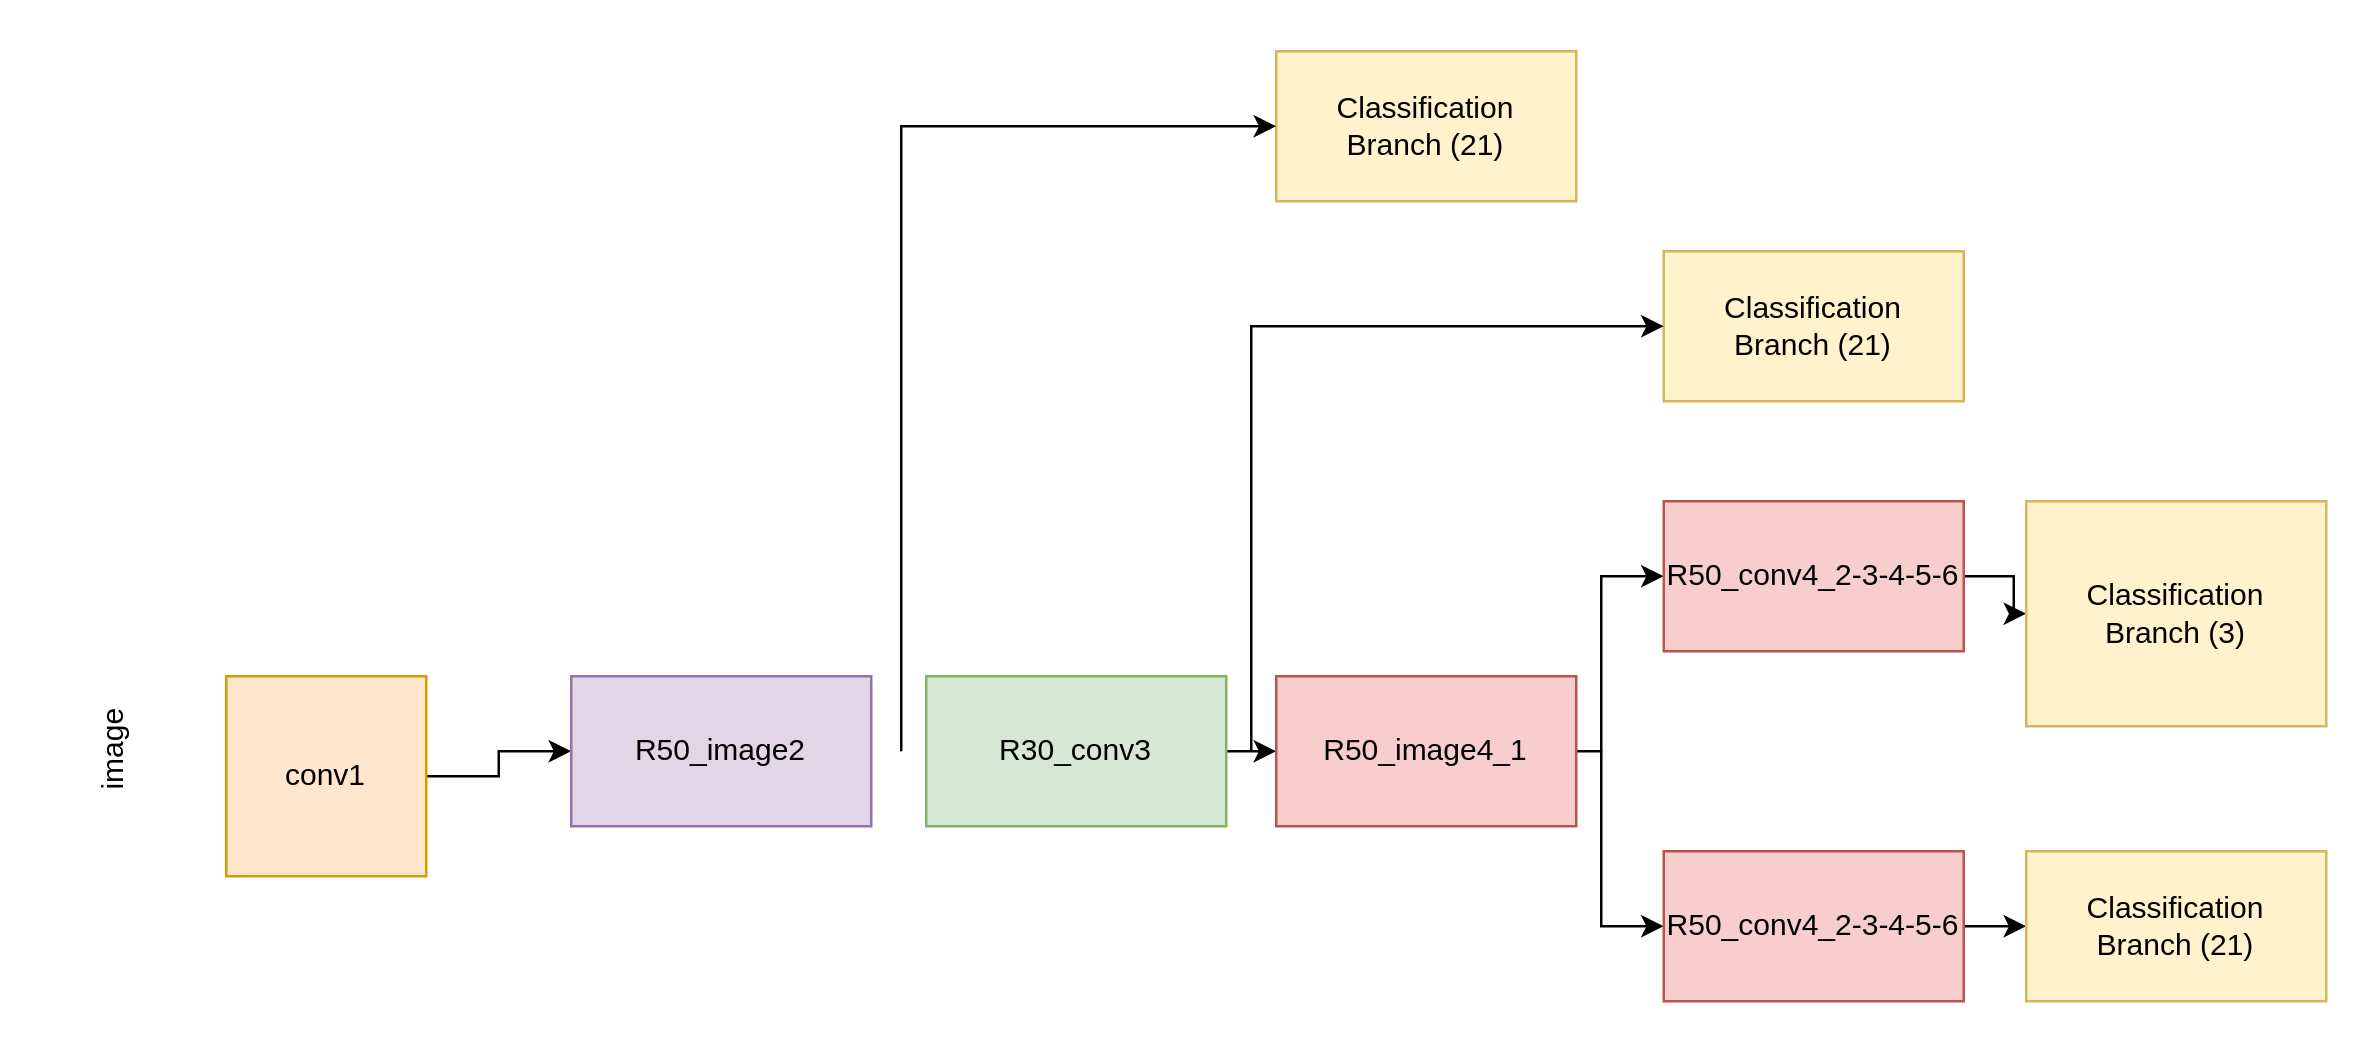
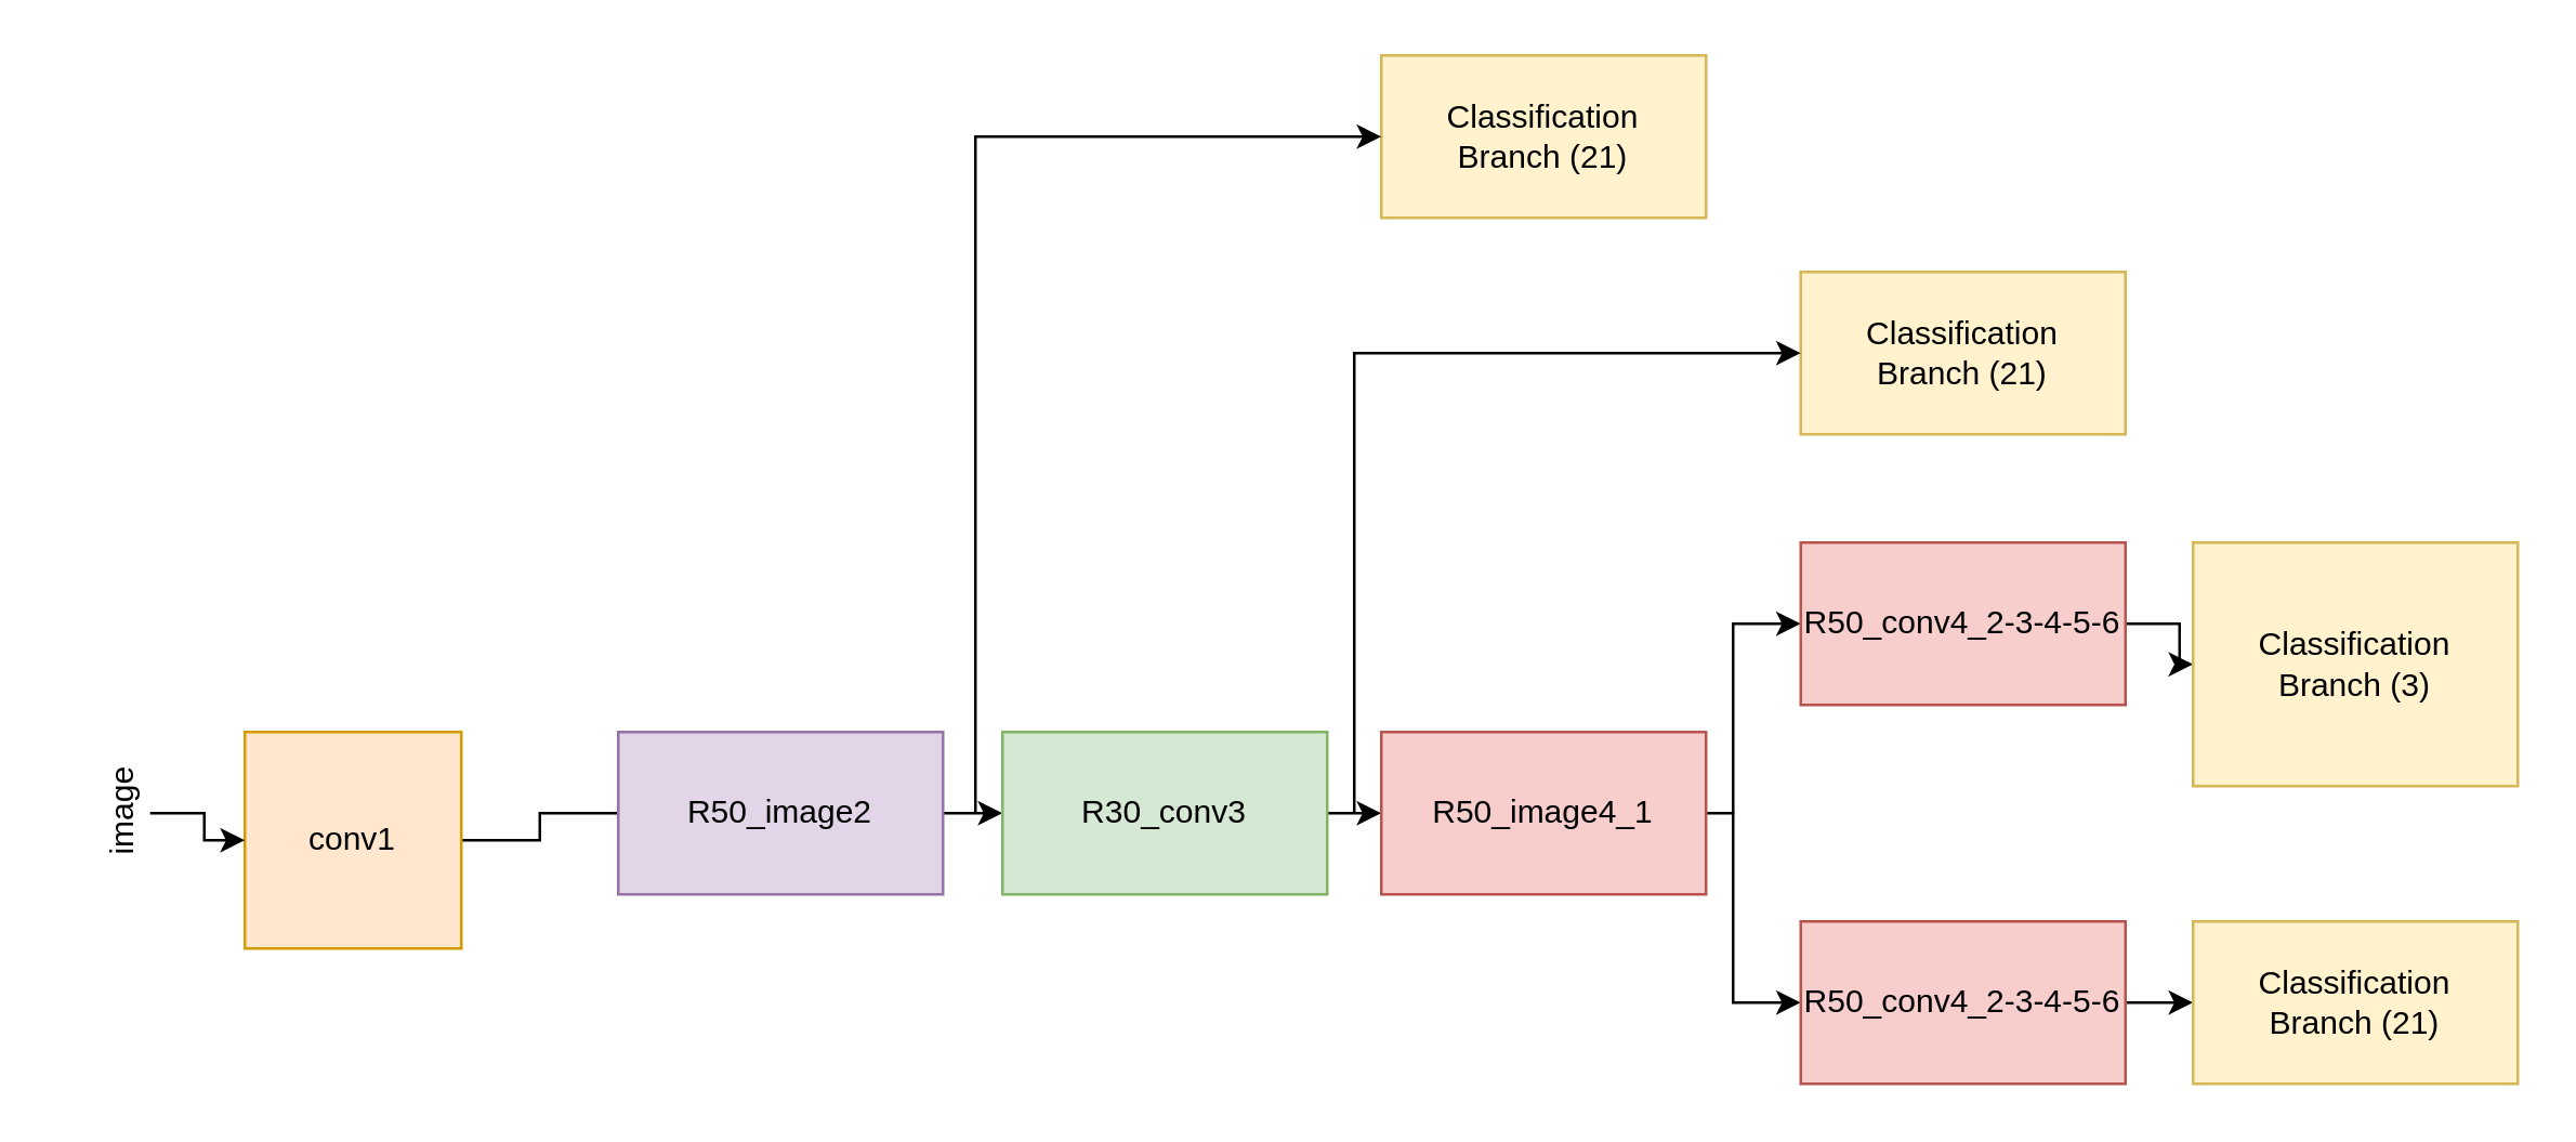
+ <mxCell id="8" style="edgeStyle=orthogonalEdgeStyle;rounded=0;orthogonalLoop=1;jettySize=auto;html=1;entryX=0;entryY=0.5;entryDx=0;entryDy=0;" parent="1" source="9" target="3" edge="1"><mxGeometry relative="1" as="geometry" /></mxCell>
- <mxCell id="2" style="edgeStyle=orthogonalEdgeStyle;rounded=0;orthogonalLoop=1;jettySize=auto;html=1;exitX=1;exitY=0.5;exitDx=0;exitDy=0;entryX=0;entryY=0.5;entryDx=0;entryDy=0;" parent="1" source="3" target="5" edge="1"><mxGeometry relative="1" as="geometry" /></mxCell>
+ <mxCell id="2" style="edgeStyle=orthogonalEdgeStyle;rounded=0;orthogonalLoop=1;jettySize=auto;html=1;exitX=1;exitY=0.5;exitDx=0;exitDy=0;entryX=0;entryY=0.5;entryDx=0;entryDy=0;endArrow=none;" parent="1" source="3" target="5" edge="1"><mxGeometry relative="1" as="geometry" /></mxCell>
+ <mxCell id="4" style="edgeStyle=orthogonalEdgeStyle;rounded=0;orthogonalLoop=1;jettySize=auto;html=1;exitX=1;exitY=0.5;exitDx=0;exitDy=0;entryX=0;entryY=0.5;entryDx=0;entryDy=0;" parent="1" source="5" target="7" edge="1"><mxGeometry relative="1" as="geometry" /></mxCell>
